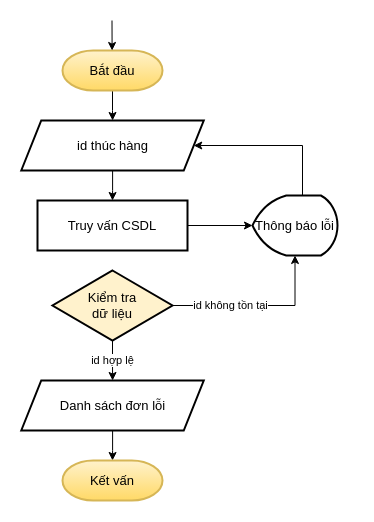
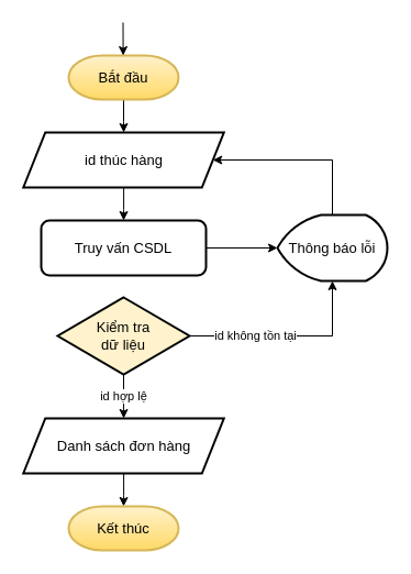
- <mxCell id="12" value="Truy vấn CSDL" style="whiteSpace=wrap;html=1;strokeWidth=2;labelBorderColor=none;fontSize=13;fontStyle=0" vertex="1" parent="1"><mxGeometry x="37" y="200" width="150" height="50" as="geometry" /></mxCell>
+ <mxCell id="12" value="Truy vấn CSDL" style="whiteSpace=wrap;html=1;strokeWidth=2;labelBorderColor=none;fontSize=13;fontStyle=0;rounded=1;" vertex="1" parent="1"><mxGeometry x="37" y="200" width="150" height="50" as="geometry" /></mxCell>
- <mxCell id="10" value="Thông báo lỗi" style="strokeWidth=2;html=1;shape=mxgraph.flowchart.display;whiteSpace=wrap;labelBorderColor=none;fontSize=13;fontStyle=0" vertex="1" parent="1"><mxGeometry x="252" y="195" width="85" height="60" as="geometry" /></mxCell>
+ <mxCell id="10" value="Thông báo lỗi" style="strokeWidth=2;html=1;shape=mxgraph.flowchart.display;whiteSpace=wrap;labelBorderColor=none;fontSize=13;fontStyle=0" vertex="1" parent="1"><mxGeometry x="252" y="195" width="100" height="60" as="geometry" /></mxCell>
- <mxCell id="14" value="Danh sách đơn lỗi" style="shape=parallelogram;perimeter=parallelogramPerimeter;whiteSpace=wrap;html=1;fixedSize=1;strokeWidth=2;labelBorderColor=none;fontSize=13;fontStyle=0" vertex="1" parent="1"><mxGeometry x="20.75" y="380" width="182.5" height="50" as="geometry" /></mxCell>
+ <mxCell id="14" value="Danh sách đơn hàng" style="shape=parallelogram;perimeter=parallelogramPerimeter;whiteSpace=wrap;html=1;fixedSize=1;strokeWidth=2;labelBorderColor=none;fontSize=13;fontStyle=0" vertex="1" parent="1"><mxGeometry x="20.75" y="380" width="182.5" height="50" as="geometry" /></mxCell>
- <mxCell id="15" value="Kết vấn" style="strokeWidth=2;html=1;shape=mxgraph.flowchart.terminator;whiteSpace=wrap;labelBorderColor=none;fontSize=13;fontStyle=0;fillColor=#fff2cc;strokeColor=#d6b656;gradientColor=#ffd966;" vertex="1" parent="1"><mxGeometry x="62" y="460" width="100" height="40" as="geometry" /></mxCell>
+ <mxCell id="15" value="Kết thúc" style="strokeWidth=2;html=1;shape=mxgraph.flowchart.terminator;whiteSpace=wrap;labelBorderColor=none;fontSize=13;fontStyle=0;fillColor=#fff2cc;strokeColor=#d6b656;gradientColor=#ffd966;" vertex="1" parent="1"><mxGeometry x="62" y="460" width="100" height="40" as="geometry" /></mxCell>
